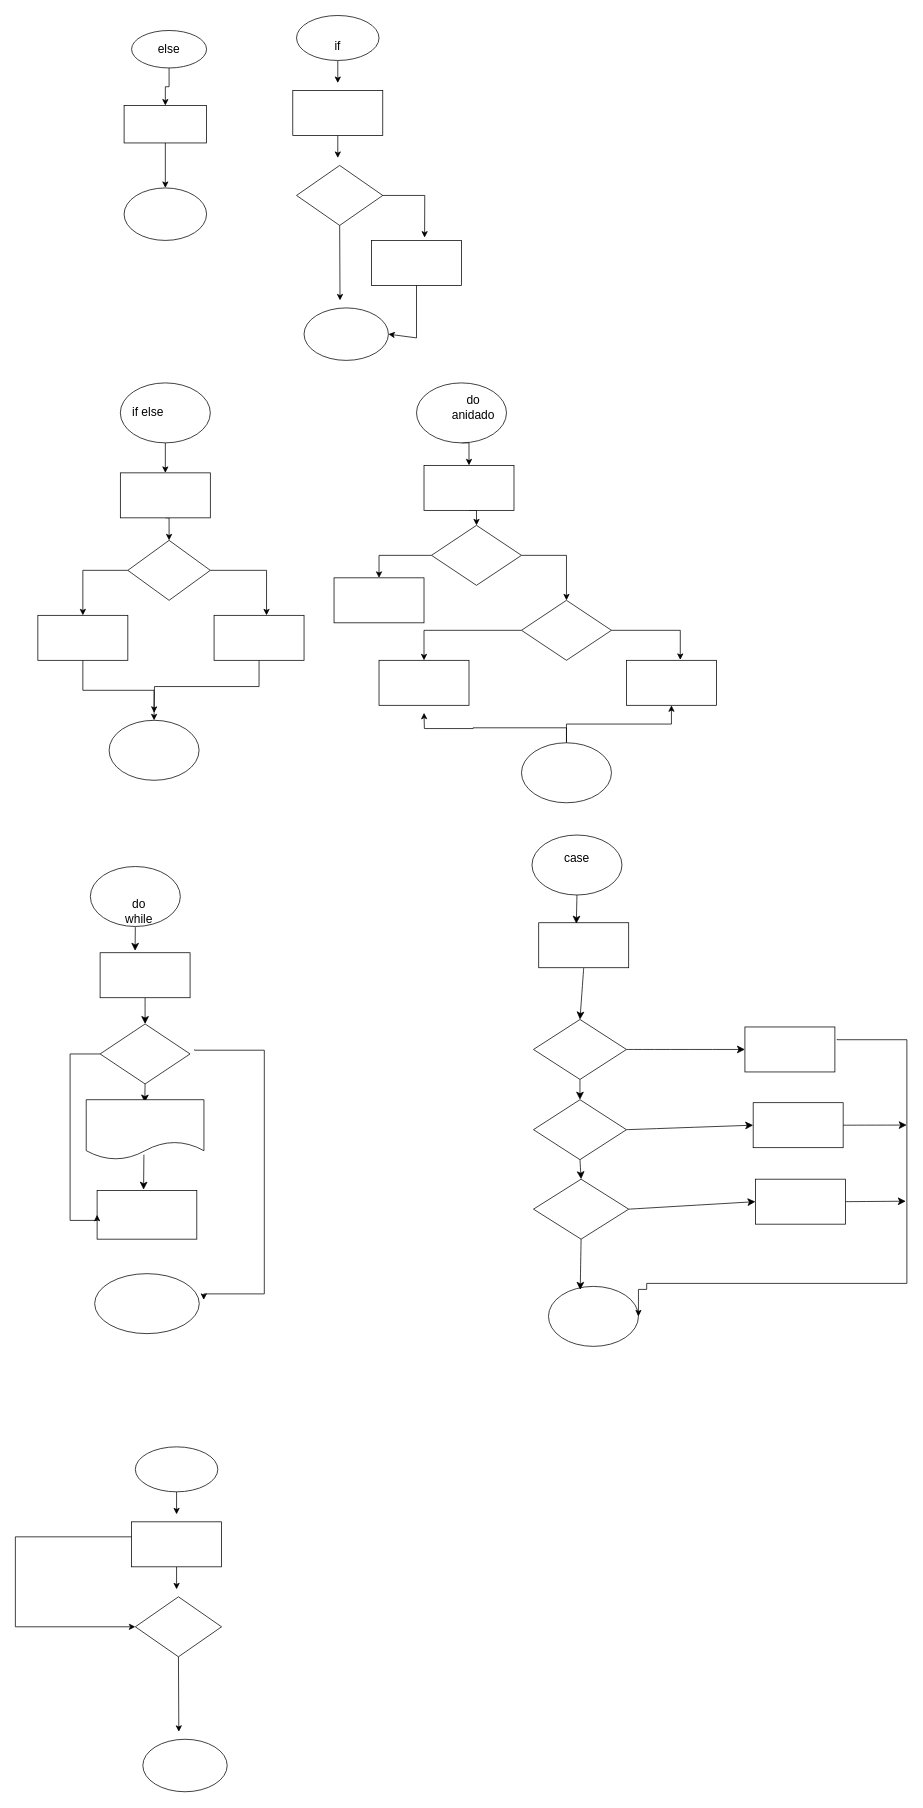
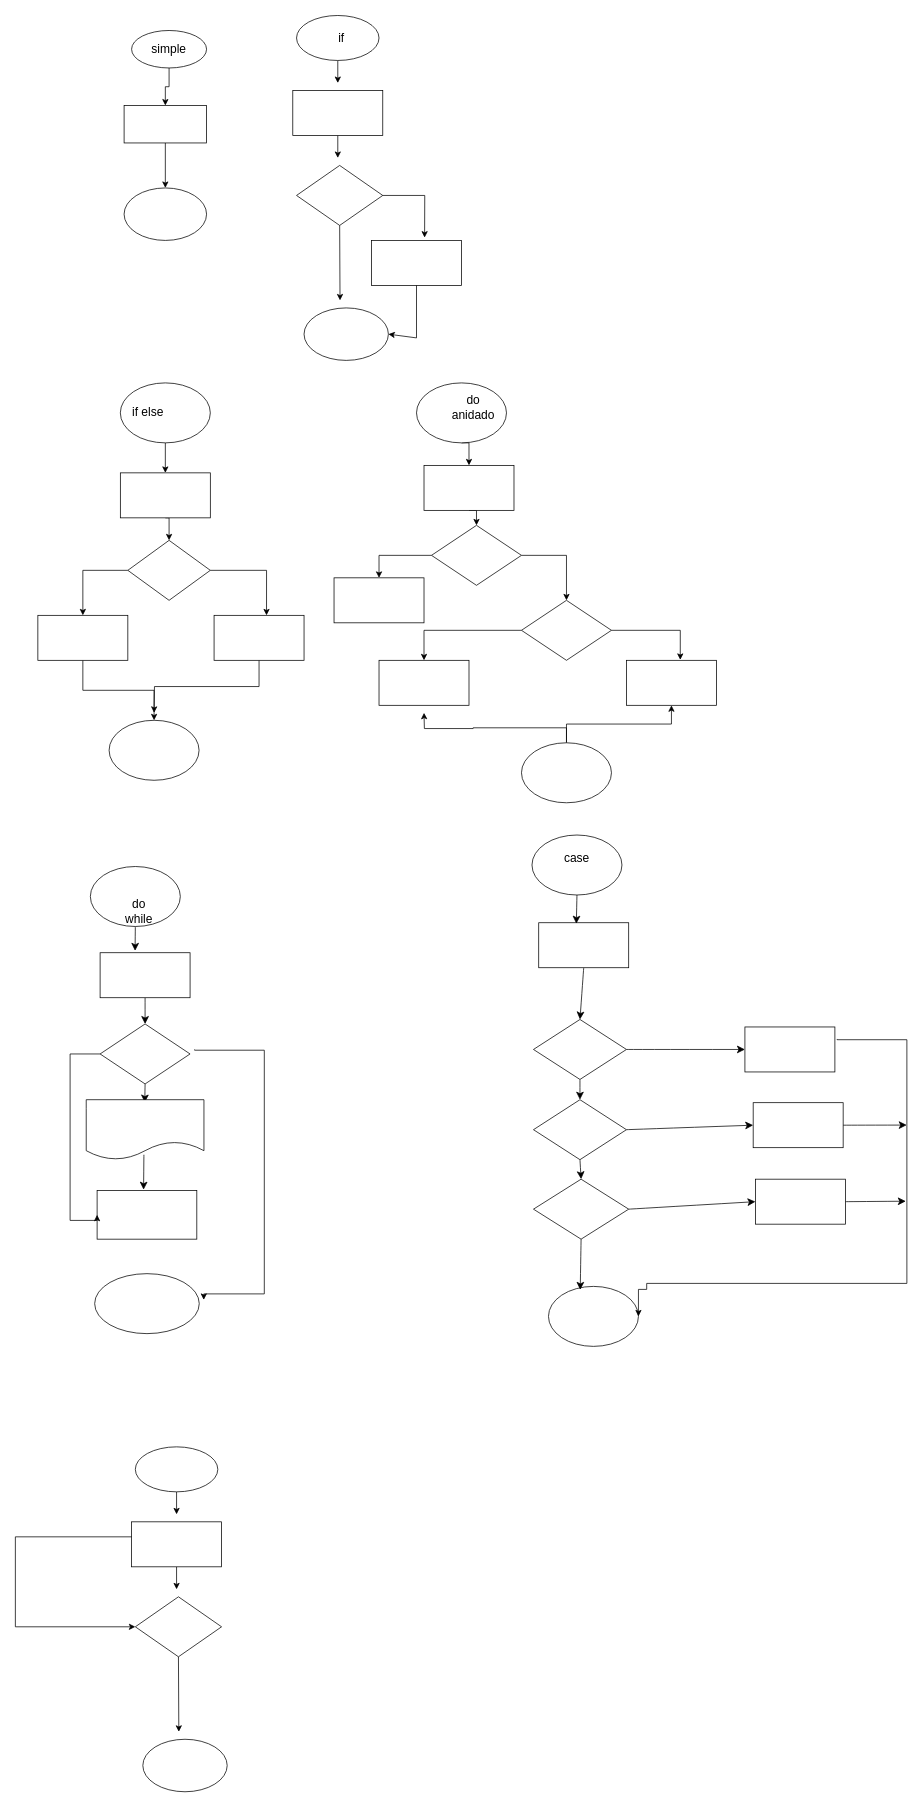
- <mxCell id="58" value="&lt;font style=&quot;vertical-align: inherit;&quot;&gt;&lt;font style=&quot;vertical-align: inherit;&quot;&gt;if&lt;/font&gt;&lt;/font&gt;" style="text;strokeColor=none;fillColor=none;html=1;align=center;verticalAlign=middle;whiteSpace=wrap;rounded=0;fontSize=16;" vertex="1" parent="1"><mxGeometry x="420" y="45" width="60" height="30" as="geometry" /></mxCell>
+ <mxCell id="58" value="&lt;font style=&quot;vertical-align: inherit;&quot;&gt;&lt;font style=&quot;vertical-align: inherit;&quot;&gt;if&lt;/font&gt;&lt;/font&gt;" style="text;strokeColor=none;fillColor=none;html=1;align=center;verticalAlign=middle;whiteSpace=wrap;rounded=0;fontSize=16;" vertex="1" parent="1"><mxGeometry x="425" y="35" width="60" height="30" as="geometry" /></mxCell>
- <mxCell id="57" value="&lt;font style=&quot;vertical-align: inherit;&quot;&gt;&lt;font style=&quot;vertical-align: inherit;&quot;&gt;else&lt;/font&gt;&lt;/font&gt;" style="text;strokeColor=none;fillColor=none;html=1;align=center;verticalAlign=middle;whiteSpace=wrap;rounded=0;fontSize=16;" vertex="1" parent="1"><mxGeometry x="195" y="50" width="60" height="30" as="geometry" /></mxCell>
+ <mxCell id="57" value="&lt;font style=&quot;vertical-align: inherit;&quot;&gt;&lt;font style=&quot;vertical-align: inherit;&quot;&gt;simple&lt;/font&gt;&lt;/font&gt;" style="text;strokeColor=none;fillColor=none;html=1;align=center;verticalAlign=middle;whiteSpace=wrap;rounded=0;fontSize=16;" vertex="1" parent="1"><mxGeometry x="195" y="50" width="60" height="30" as="geometry" /></mxCell>
